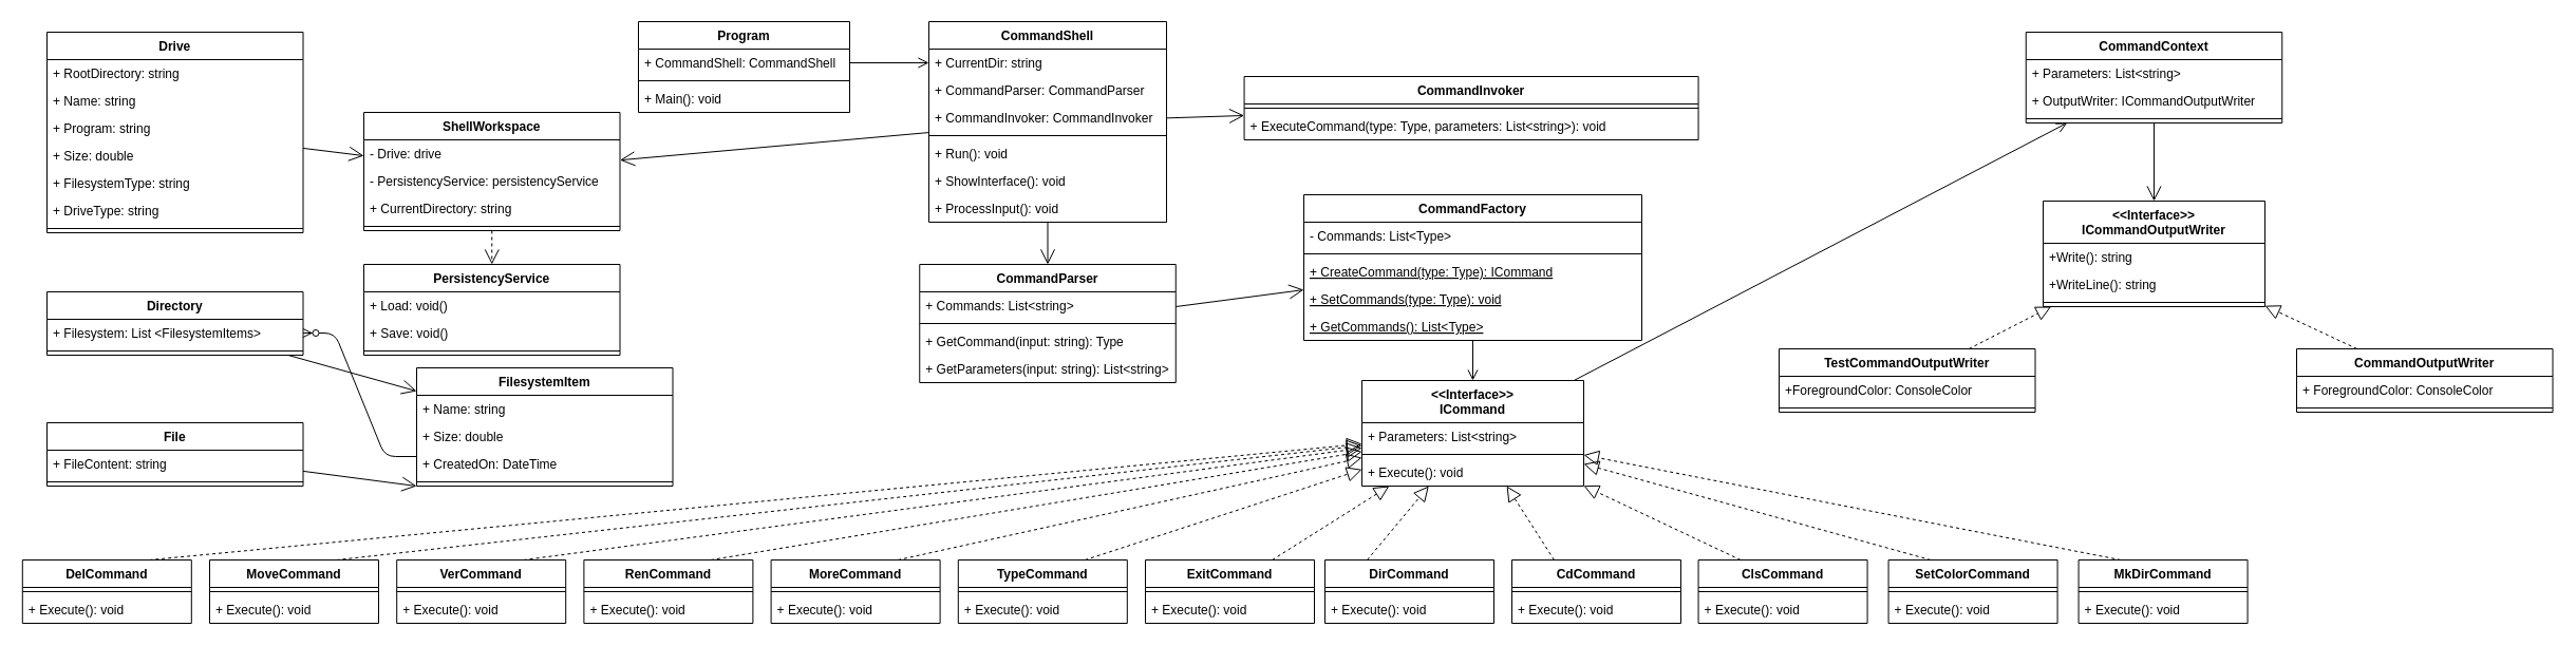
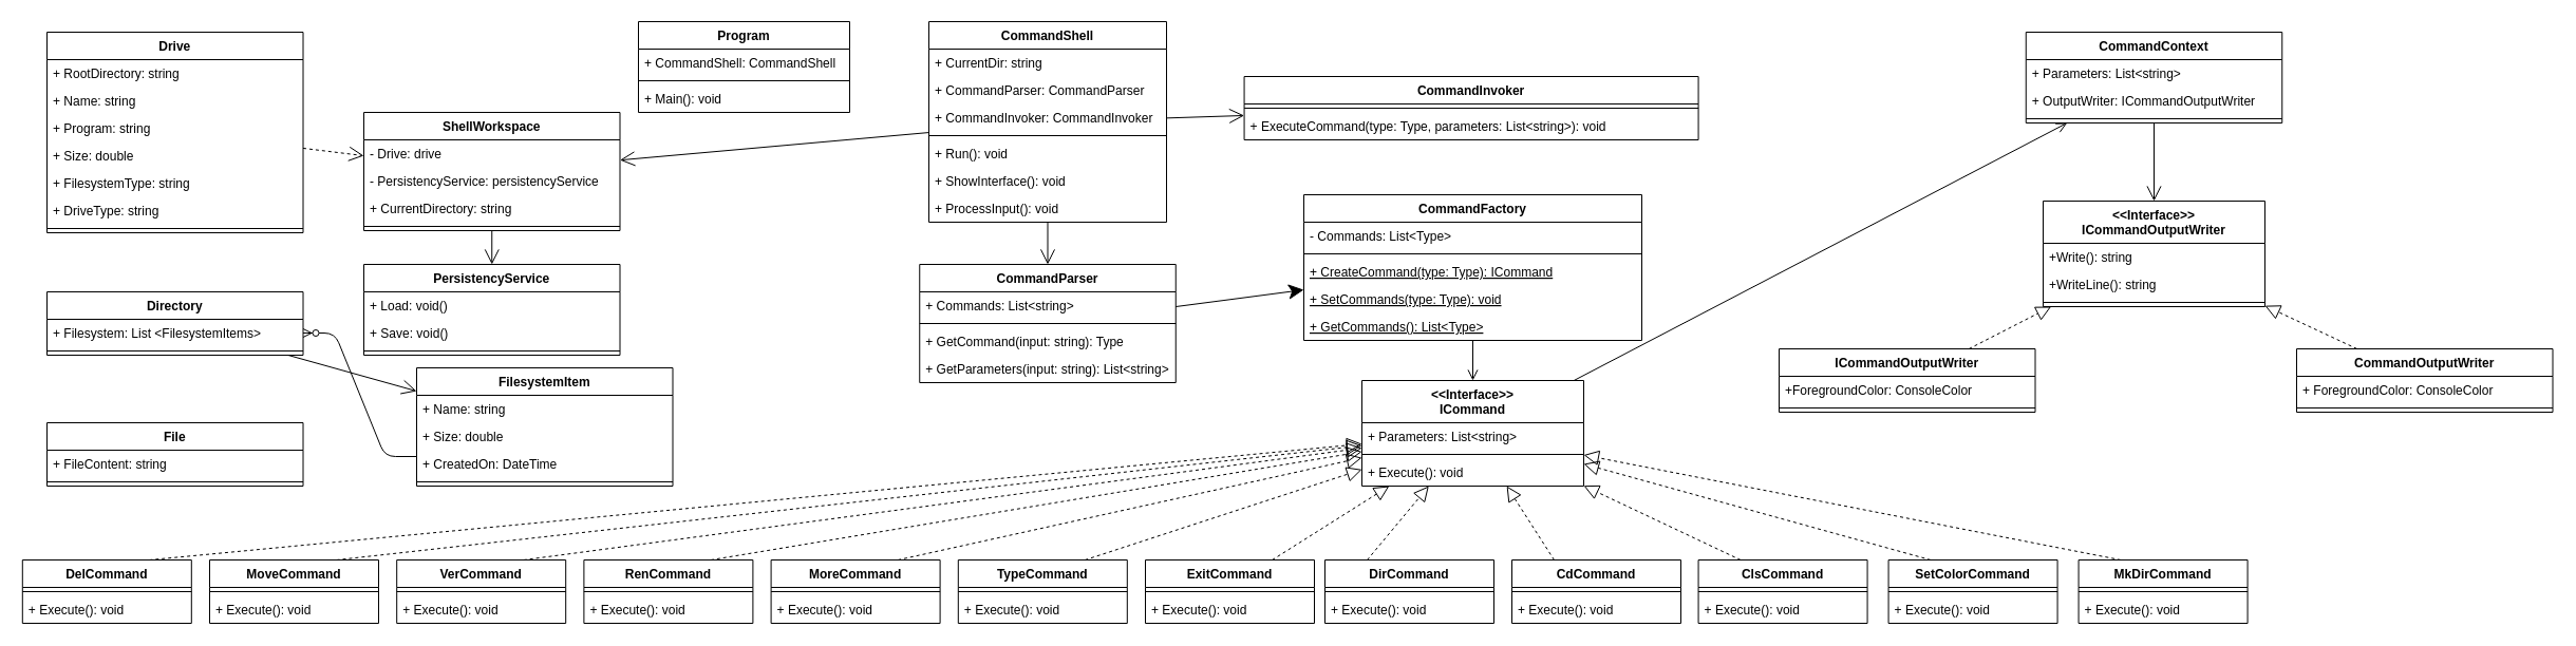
- <mxCell id="14" value="" style="endArrow=open;startArrow=none;endFill=0;startFill=0;endSize=8;html=1;verticalAlign=bottom;labelBackgroundColor=none;strokeWidth=1;rounded=0;exitX=1;exitY=0.5;exitDx=0;exitDy=0;entryX=0;entryY=0.5;entryDx=0;entryDy=0;" parent="1" source="11" target="3" edge="1"><mxGeometry width="160" relative="1" as="geometry"><mxPoint x="814" y="72.76" as="sourcePoint" /><mxPoint x="974" y="72.76" as="targetPoint" /></mxGeometry></mxCell>
- <mxCell id="131" value="" style="endArrow=open;endFill=1;endSize=12;html=1;" edge="1" parent="1" source="89" target="126"><mxGeometry width="160" relative="1" as="geometry"><mxPoint x="175.25" y="230" as="sourcePoint" /><mxPoint x="175.25" y="286" as="targetPoint" /></mxGeometry></mxCell>
+ <mxCell id="131" value="" style="endArrow=open;endFill=1;endSize=12;html=1;dashed=1;" edge="1" parent="1" source="89" target="126"><mxGeometry width="160" relative="1" as="geometry"><mxPoint x="175.25" y="230" as="sourcePoint" /><mxPoint x="175.25" y="286" as="targetPoint" /></mxGeometry></mxCell>
- <mxCell id="136" value="" style="endArrow=open;endFill=1;endSize=12;html=1;dashed=1;" edge="1" parent="1" source="126" target="132"><mxGeometry width="160" relative="1" as="geometry"><mxPoint x="296.5" y="106.151" as="sourcePoint" /><mxPoint x="344" y="94.849" as="targetPoint" /></mxGeometry></mxCell>
+ <mxCell id="136" value="" style="endArrow=open;endFill=1;endSize=12;html=1;" edge="1" parent="1" source="126" target="132"><mxGeometry width="160" relative="1" as="geometry"><mxPoint x="296.5" y="106.151" as="sourcePoint" /><mxPoint x="344" y="94.849" as="targetPoint" /></mxGeometry></mxCell>
- <mxCell id="84" value="" style="endArrow=open;endFill=1;endSize=12;html=1;" parent="1" source="36" target="30" edge="1"><mxGeometry width="160" relative="1" as="geometry"><mxPoint x="1134" y="207" as="sourcePoint" /><mxPoint x="1207.57" y="207" as="targetPoint" /></mxGeometry></mxCell>
+ <mxCell id="84" value="" style="endArrow=classic;endFill=1;endSize=12;html=1;" parent="1" source="36" target="30" edge="1"><mxGeometry width="160" relative="1" as="geometry"><mxPoint x="1134" y="207" as="sourcePoint" /><mxPoint x="1207.57" y="207" as="targetPoint" /></mxGeometry></mxCell>
- <mxCell id="121" value="TestCommandOutputWriter" style="swimlane;fontStyle=1;align=center;verticalAlign=top;childLayout=stackLayout;horizontal=1;startSize=26;horizontalStack=0;resizeParent=1;resizeParentMax=0;resizeLast=0;collapsible=1;marginBottom=0;" vertex="1" parent="1"><mxGeometry x="1684" y="330" width="242.5" height="60" as="geometry" /></mxCell>
+ <mxCell id="121" value="ICommandOutputWriter" style="swimlane;fontStyle=1;align=center;verticalAlign=top;childLayout=stackLayout;horizontal=1;startSize=26;horizontalStack=0;resizeParent=1;resizeParentMax=0;resizeLast=0;collapsible=1;marginBottom=0;" vertex="1" parent="1"><mxGeometry x="1684" y="330" width="242.5" height="60" as="geometry" /></mxCell>
- <mxCell id="110" value="" style="endArrow=open;endFill=1;endSize=12;html=1;entryX=0;entryY=1;entryDx=0;entryDy=0;" edge="1" parent="1" source="100" target="103"><mxGeometry width="160" relative="1" as="geometry"><mxPoint x="185.25" y="240" as="sourcePoint" /><mxPoint x="185.25" y="296" as="targetPoint" /></mxGeometry></mxCell>
